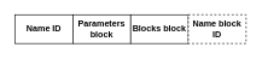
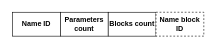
- <mxCell id="3" value="&lt;b&gt;Parameters block&lt;/b&gt;" style="whiteSpace=wrap;html=1;align=center;" parent="1" vertex="1"><mxGeometry x="100" y="20" width="80" height="40" as="geometry" /></mxCell>
+ <mxCell id="3" value="&lt;b&gt;Parameters count&lt;/b&gt;" style="whiteSpace=wrap;html=1;align=center;" parent="1" vertex="1"><mxGeometry x="100" y="20" width="80" height="40" as="geometry" /></mxCell>
- <mxCell id="4" value="&lt;b&gt;Blocks block&lt;/b&gt;" style="whiteSpace=wrap;html=1;align=center;" parent="1" vertex="1"><mxGeometry x="180" y="20" width="80" height="40" as="geometry" /></mxCell>
+ <mxCell id="4" value="&lt;b&gt;Blocks count&lt;/b&gt;" style="whiteSpace=wrap;html=1;align=center;" parent="1" vertex="1"><mxGeometry x="180" y="20" width="80" height="40" as="geometry" /></mxCell>
